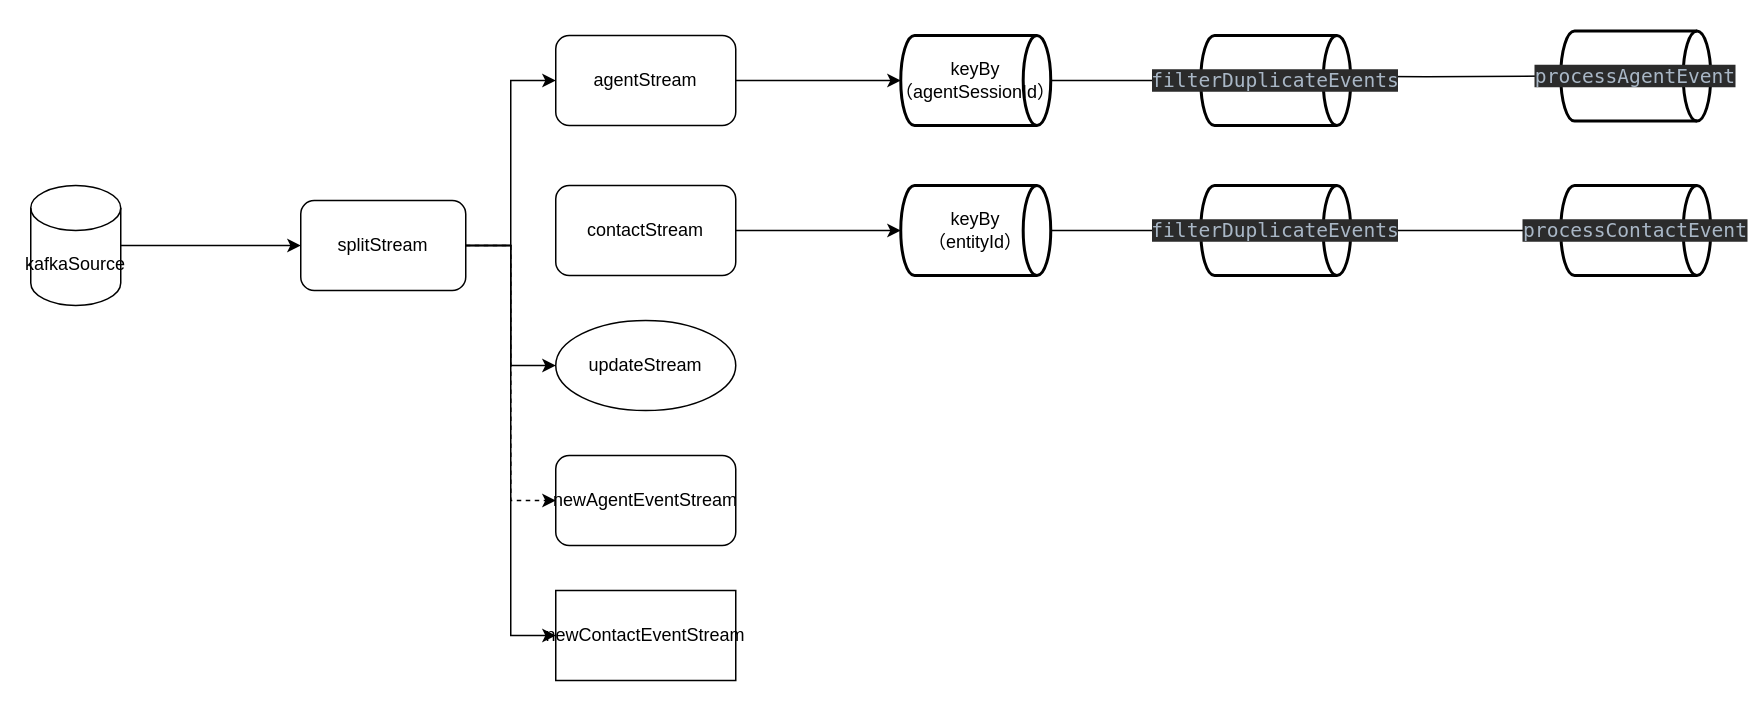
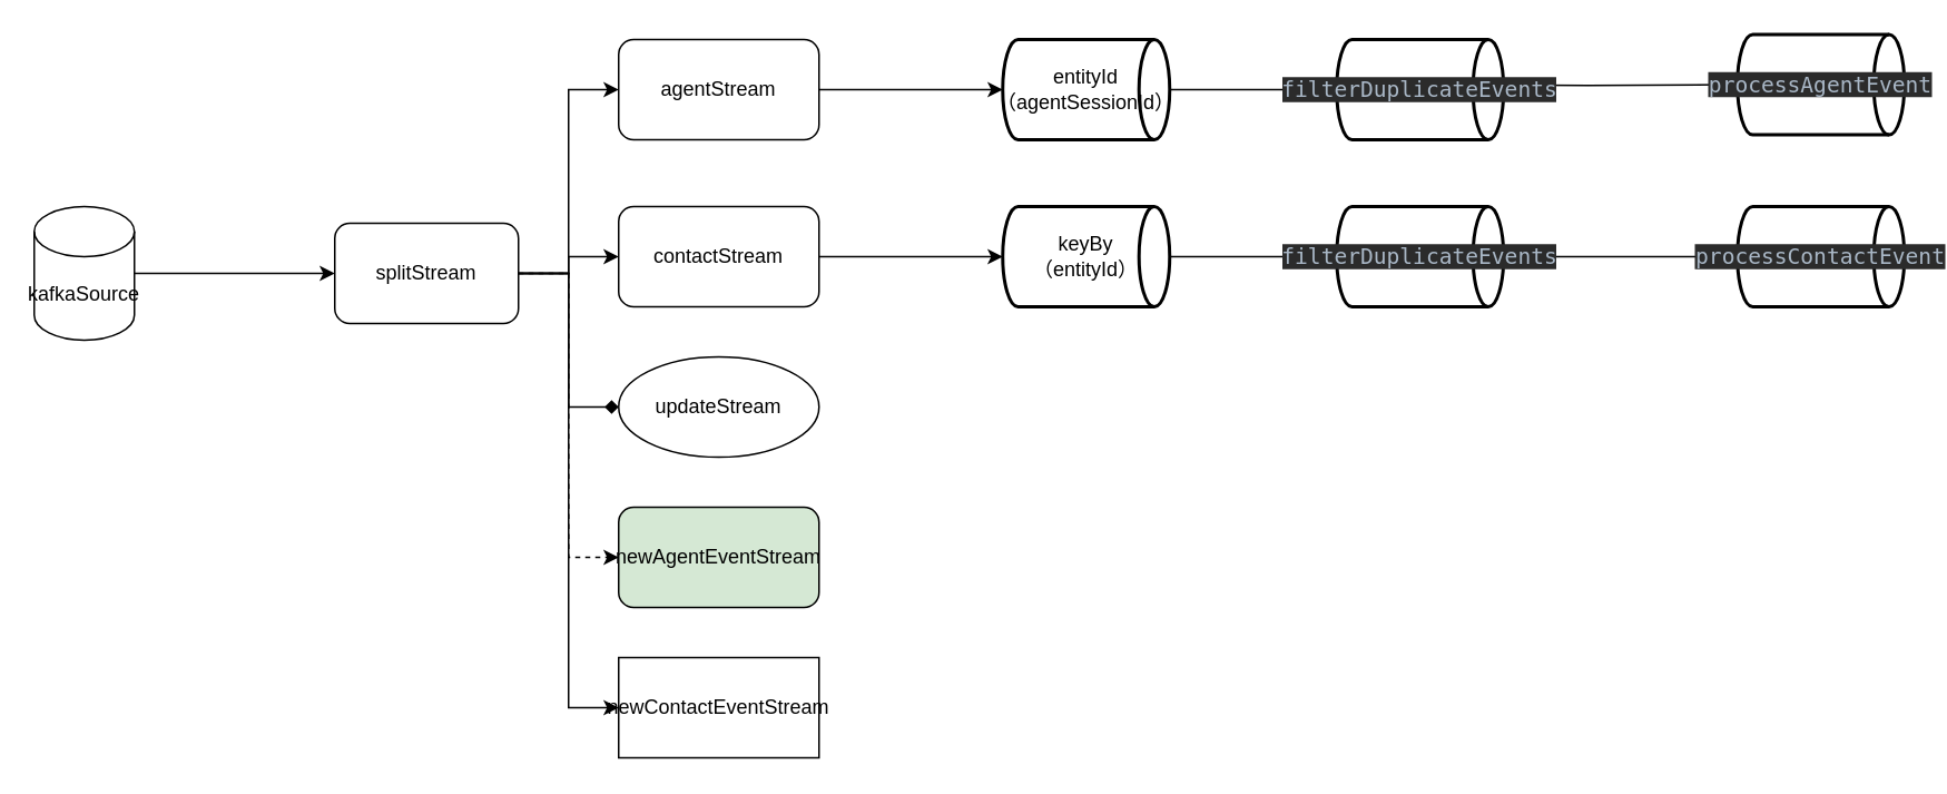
- <mxCell id="21" value="keyBy（agentSessionId）" style="strokeWidth=2;html=1;shape=mxgraph.flowchart.direct_data;whiteSpace=wrap;" vertex="1" parent="1"><mxGeometry x="600" y="23" width="100" height="60" as="geometry" /></mxCell>
+ <mxCell id="21" value="entityId（agentSessionId）" style="strokeWidth=2;html=1;shape=mxgraph.flowchart.direct_data;whiteSpace=wrap;" vertex="1" parent="1"><mxGeometry x="600" y="23" width="100" height="60" as="geometry" /></mxCell>
+ <mxCell id="5" style="edgeStyle=orthogonalEdgeStyle;rounded=0;orthogonalLoop=1;jettySize=auto;html=1;" edge="1" parent="1" source="9" target="13"><mxGeometry relative="1" as="geometry" /></mxCell>
- <mxCell id="6" style="edgeStyle=orthogonalEdgeStyle;rounded=0;orthogonalLoop=1;jettySize=auto;html=1;entryX=0;entryY=0.5;entryDx=0;entryDy=0;" edge="1" parent="1" source="9" target="14"><mxGeometry relative="1" as="geometry" /></mxCell>
+ <mxCell id="6" style="edgeStyle=orthogonalEdgeStyle;rounded=0;orthogonalLoop=1;jettySize=auto;html=1;entryX=0;entryY=0.5;entryDx=0;entryDy=0;endArrow=diamond;" edge="1" parent="1" source="9" target="14"><mxGeometry relative="1" as="geometry" /></mxCell>
- <mxCell id="15" value="newAgentEventStream" style="rounded=1;whiteSpace=wrap;html=1;" vertex="1" parent="1"><mxGeometry x="370" y="303" width="120" height="60" as="geometry" /></mxCell>
+ <mxCell id="15" value="newAgentEventStream" style="rounded=1;whiteSpace=wrap;html=1;fillColor=#d5e8d4;" vertex="1" parent="1"><mxGeometry x="370" y="303" width="120" height="60" as="geometry" /></mxCell>
